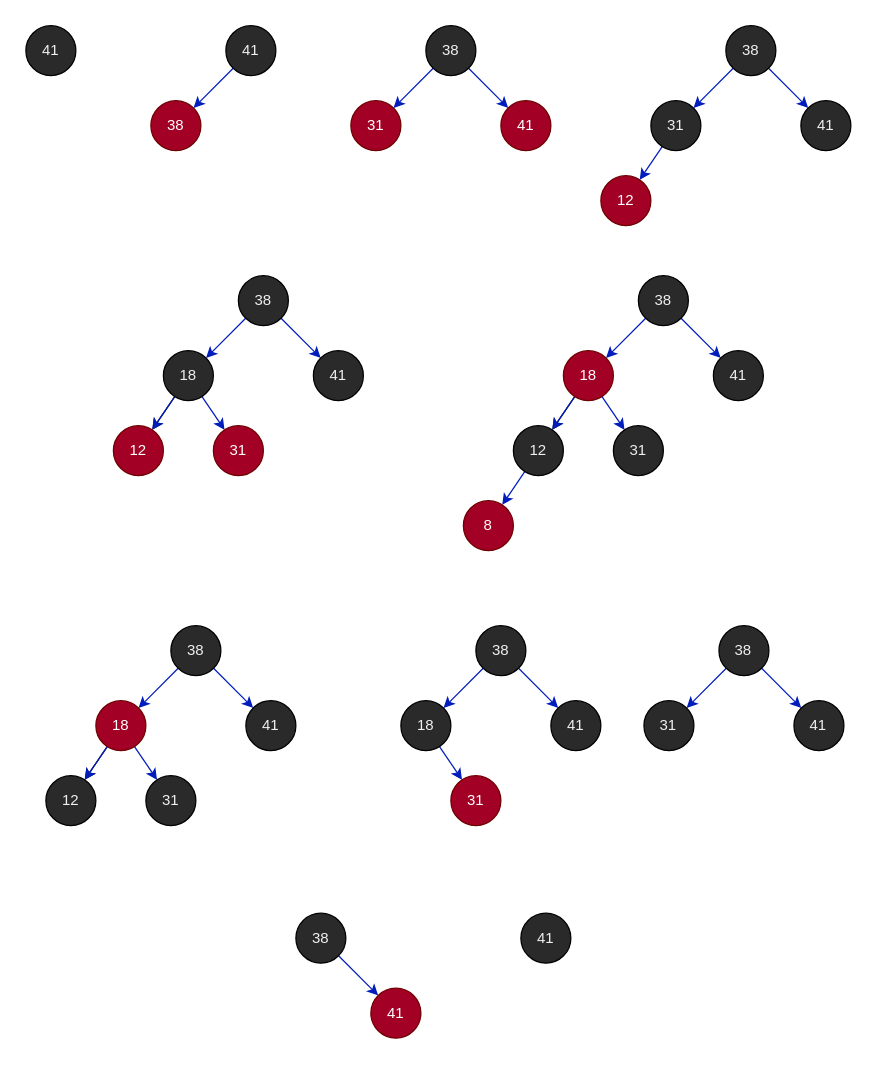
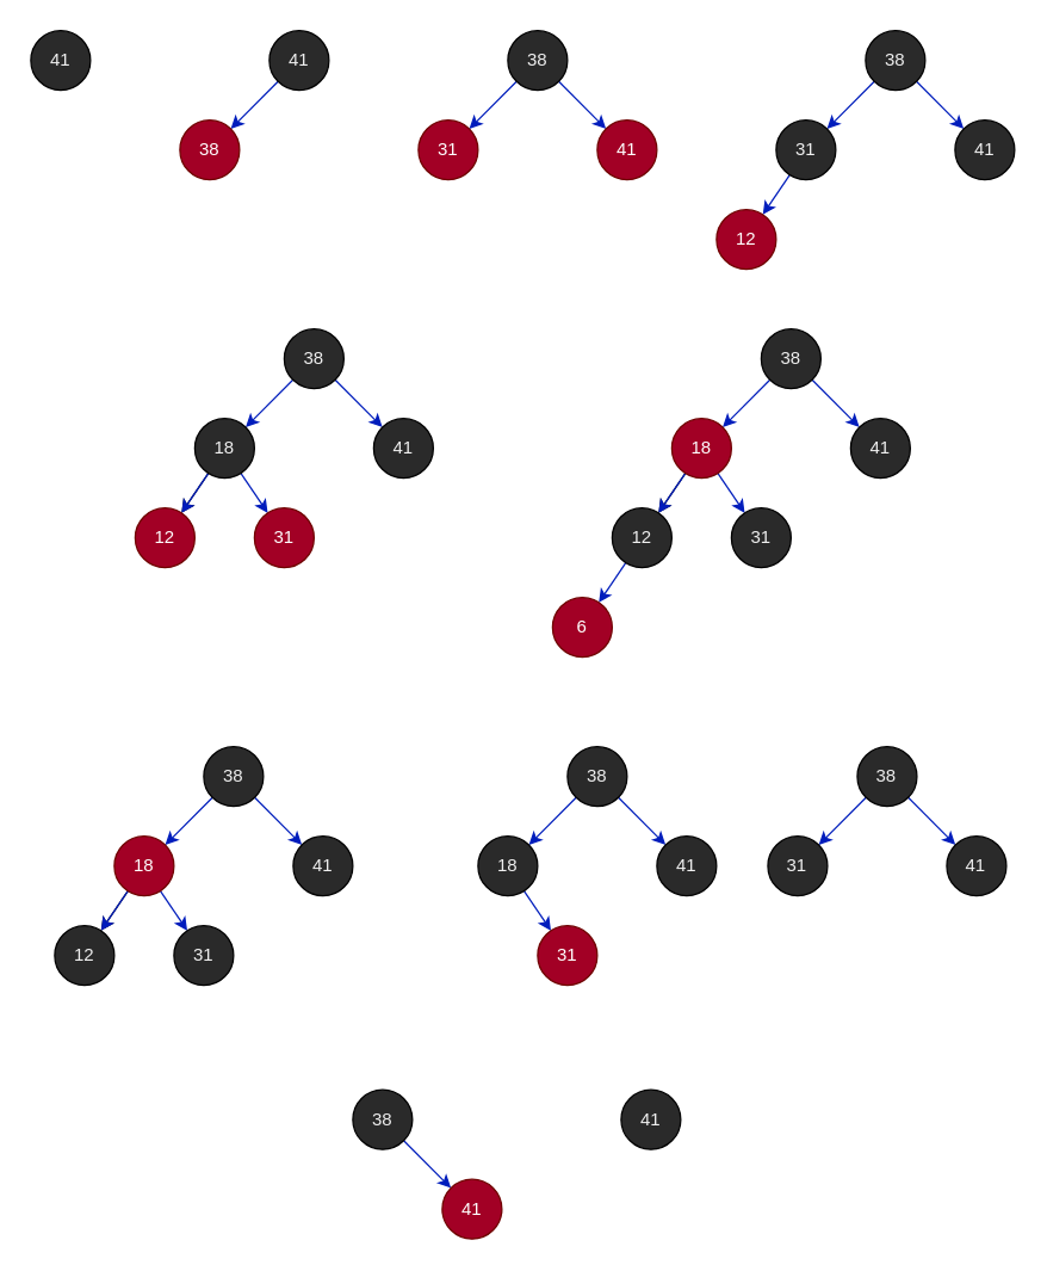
- <mxCell id="39" value="8" style="ellipse;whiteSpace=wrap;html=1;aspect=fixed;fillColor=#a20025;fontColor=#ffffff;strokeColor=#6F0000;" vertex="1" parent="1"><mxGeometry x="370" y="400" width="40" height="40" as="geometry" /></mxCell>
+ <mxCell id="39" value="6" style="ellipse;whiteSpace=wrap;html=1;aspect=fixed;fillColor=#a20025;fontColor=#ffffff;strokeColor=#6F0000;" vertex="1" parent="1"><mxGeometry x="370" y="400" width="40" height="40" as="geometry" /></mxCell>
